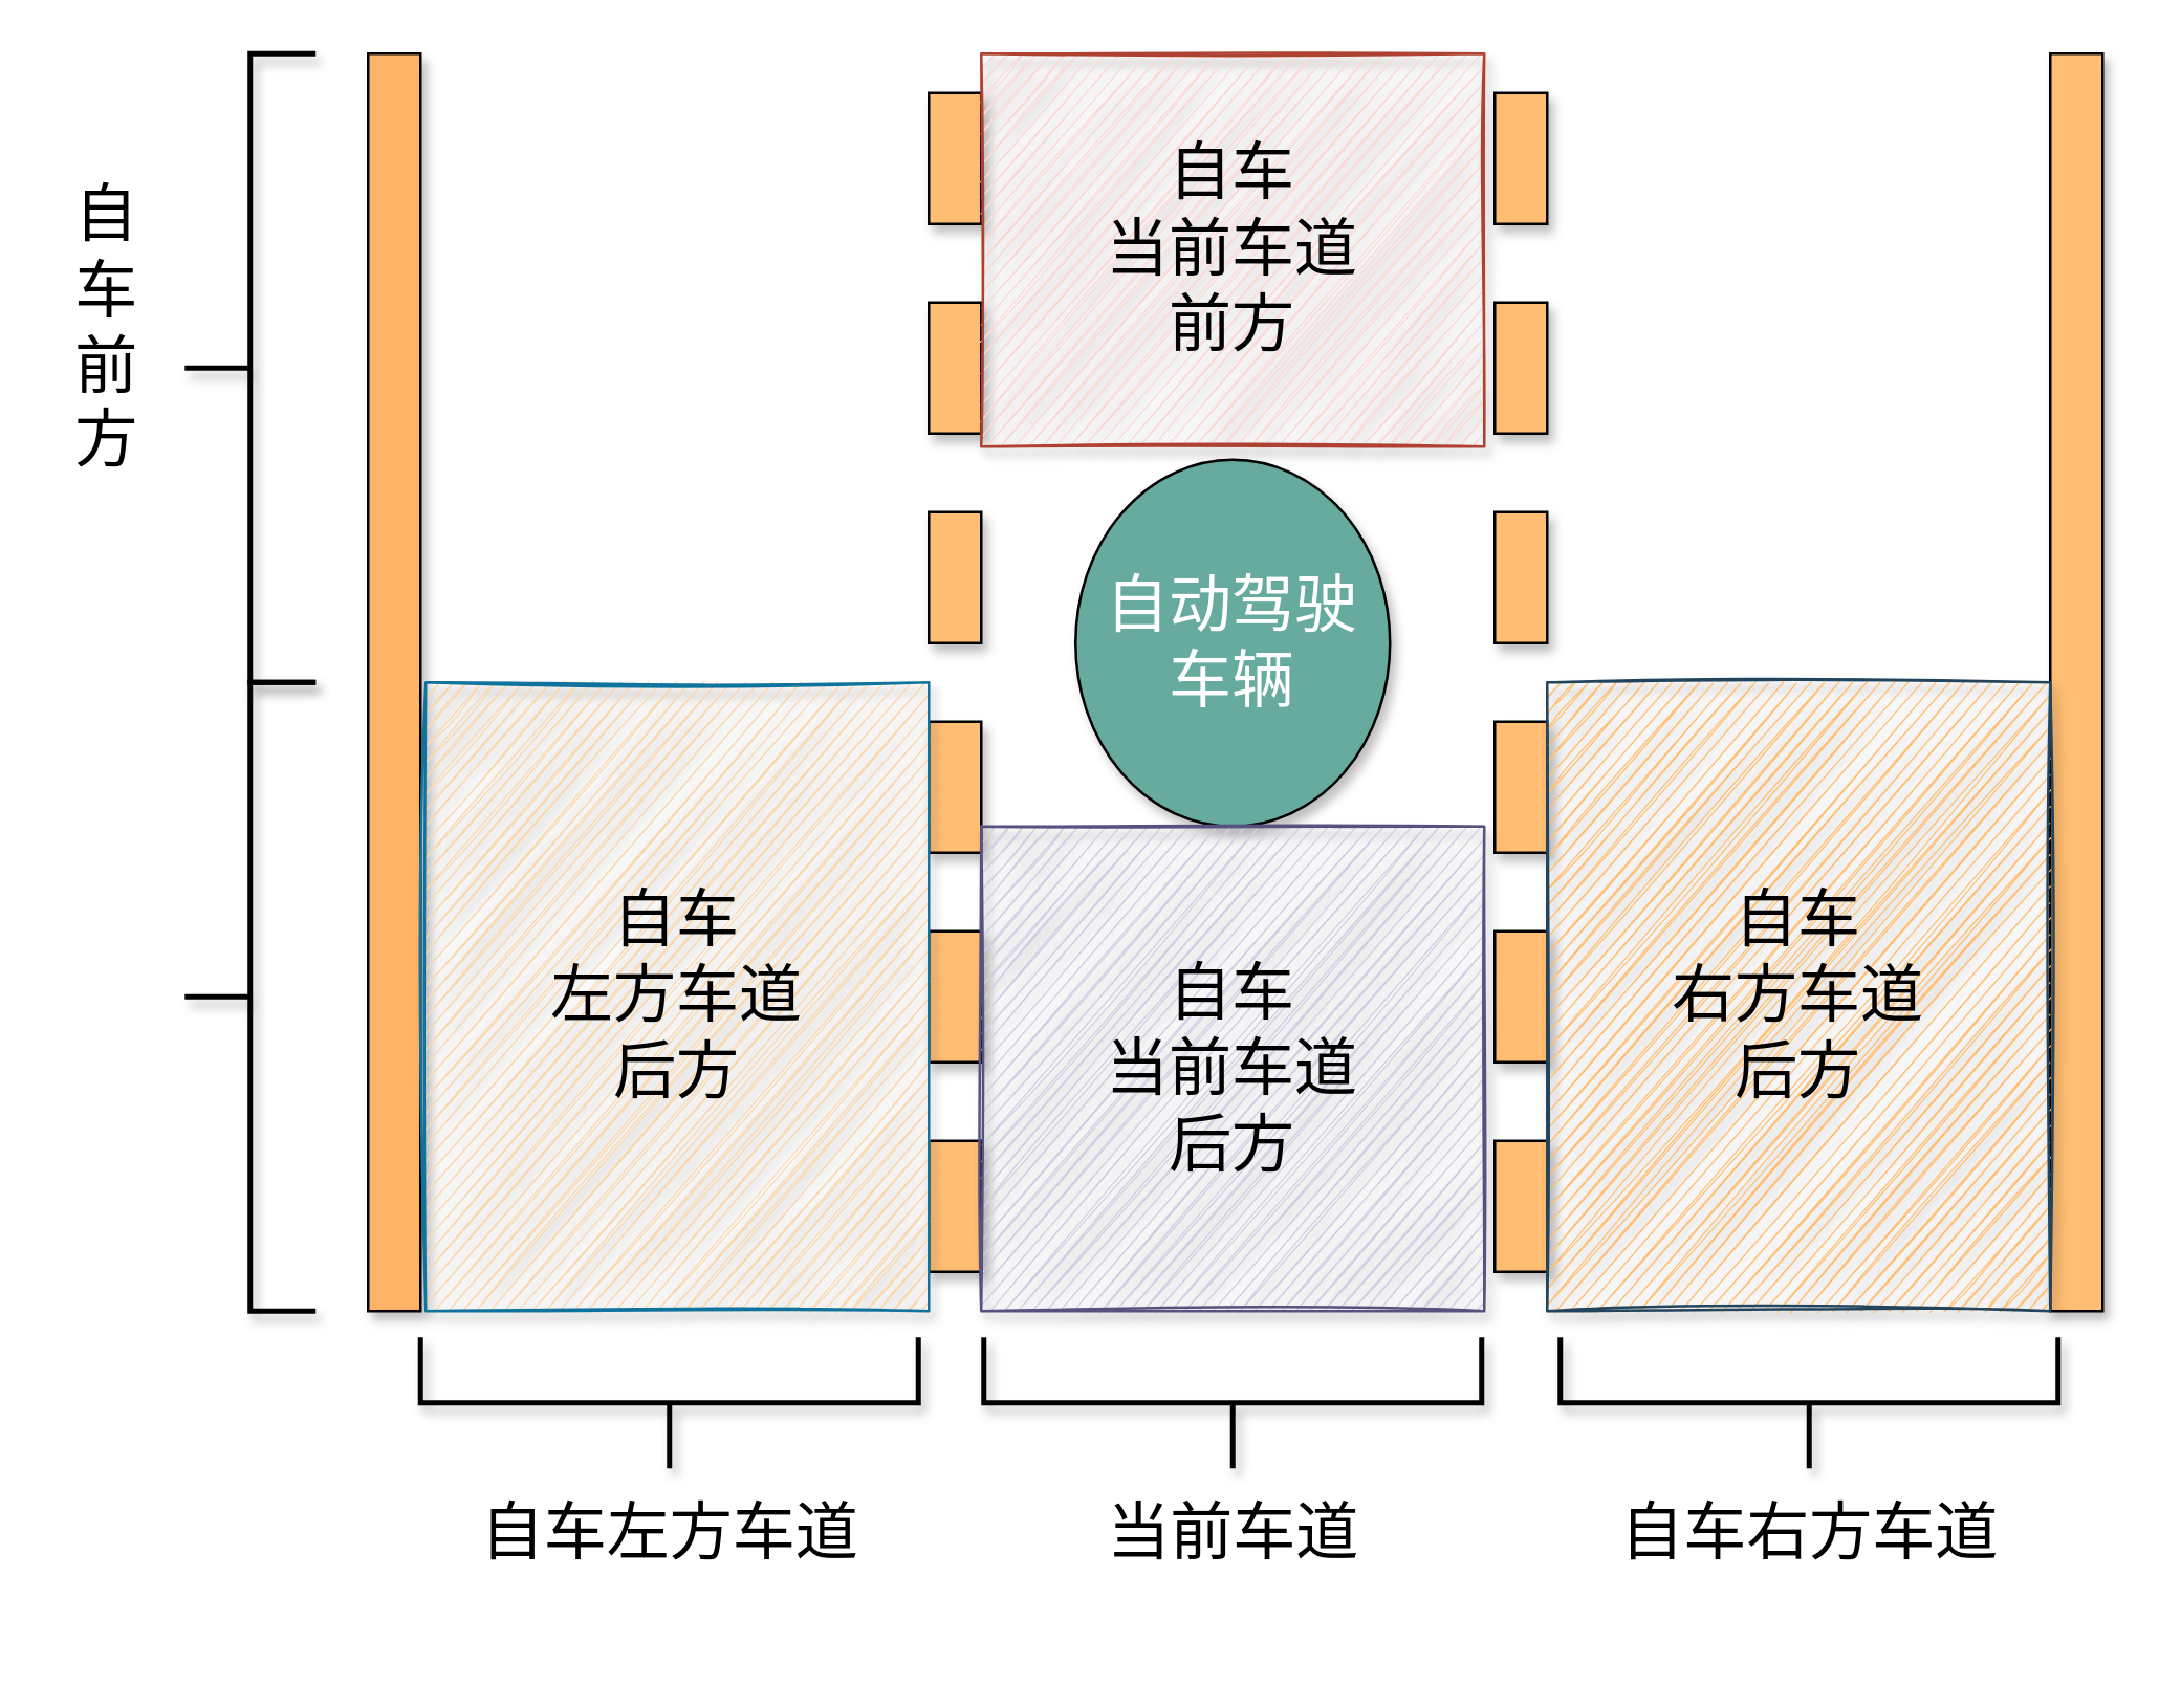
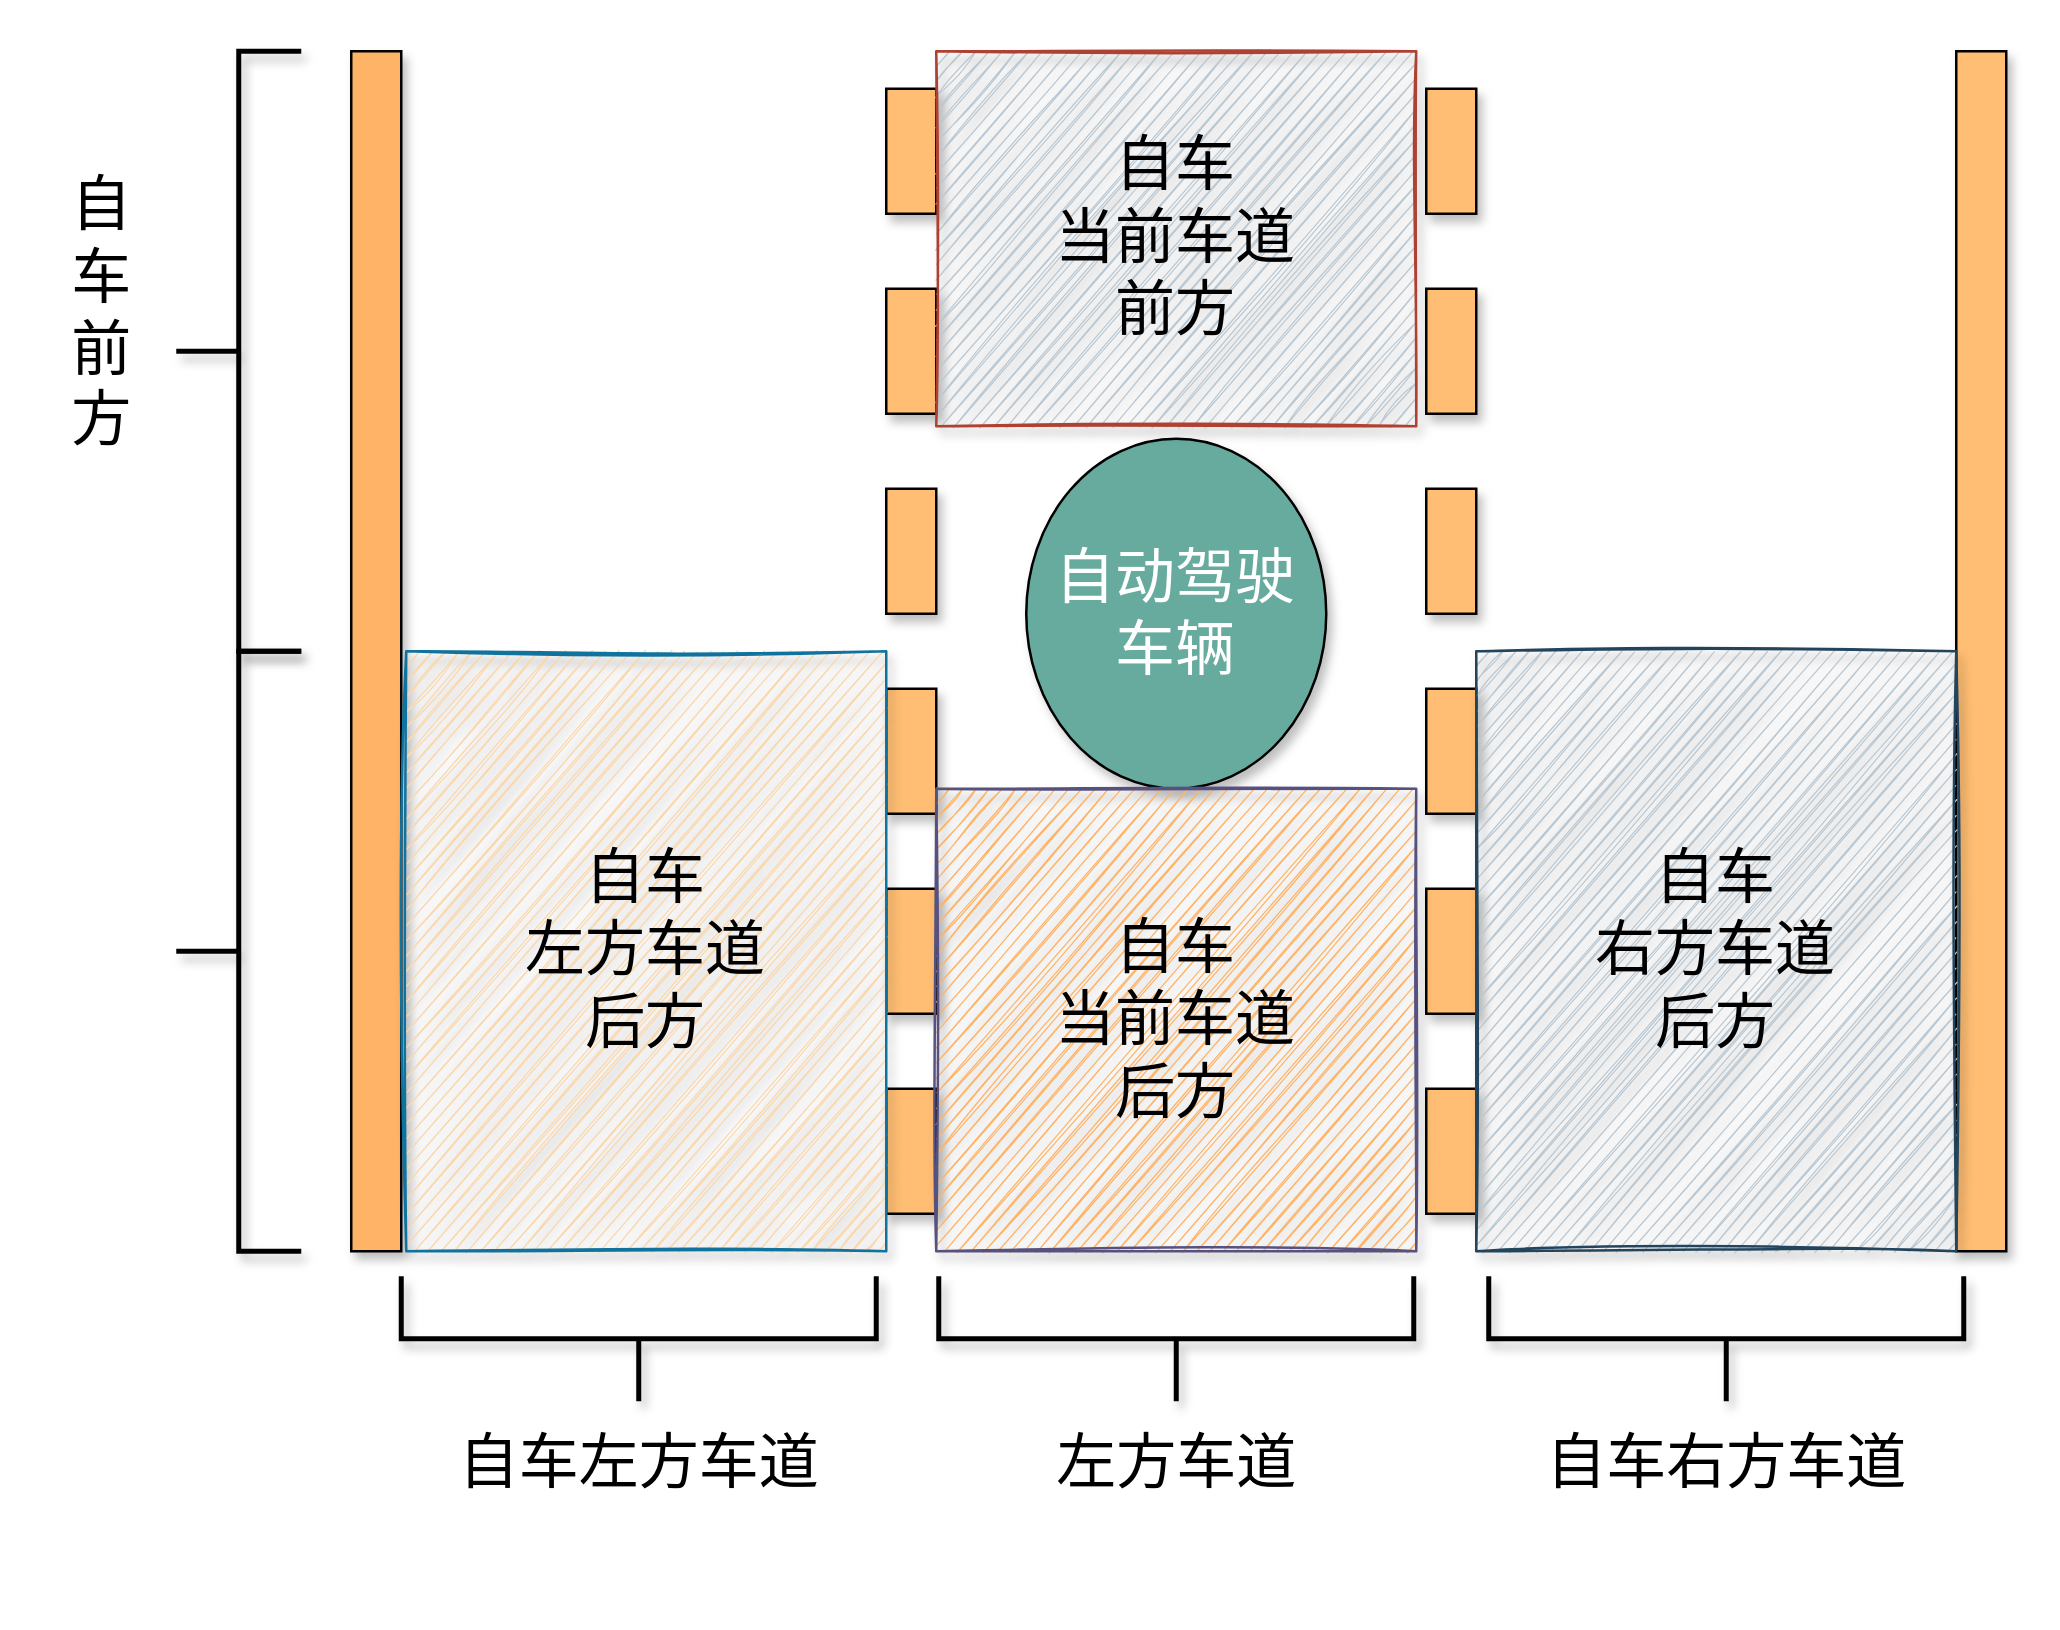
- <mxCell id="25" value="&lt;div&gt;自车&lt;br&gt;&lt;/div&gt;&lt;div&gt;当前车道&lt;/div&gt;&lt;div&gt;前方&lt;/div&gt;" style="rounded=0;whiteSpace=wrap;html=1;fontFamily=Helvetica;fontSize=24;strokeColor=#ae4132;fillColor=#fad9d5;glass=0;sketch=1;shadow=1;" vertex="1" parent="1"><mxGeometry x="374" y="20" width="192" height="150" as="geometry" /></mxCell>
+ <mxCell id="25" value="&lt;div&gt;自车&lt;br&gt;&lt;/div&gt;&lt;div&gt;当前车道&lt;/div&gt;&lt;div&gt;前方&lt;/div&gt;" style="rounded=0;whiteSpace=wrap;html=1;fontFamily=Helvetica;fontSize=24;strokeColor=#ae4132;fillColor=#bac8d3;glass=0;sketch=1;shadow=1;" vertex="1" parent="1"><mxGeometry x="374" y="20" width="192" height="150" as="geometry" /></mxCell>
- <mxCell id="23" value="&lt;div&gt;自车&lt;br&gt;&lt;/div&gt;&lt;div&gt;右方车道&lt;/div&gt;&lt;div&gt;后方&lt;/div&gt;" style="rounded=0;whiteSpace=wrap;html=1;fontFamily=Helvetica;fontSize=24;strokeColor=#23445d;fillColor=#ffbe73;glass=0;sketch=1;shadow=1;" vertex="1" parent="1"><mxGeometry x="590" y="260" width="192" height="240" as="geometry" /></mxCell>
+ <mxCell id="23" value="&lt;div&gt;自车&lt;br&gt;&lt;/div&gt;&lt;div&gt;右方车道&lt;/div&gt;&lt;div&gt;后方&lt;/div&gt;" style="rounded=0;whiteSpace=wrap;html=1;fontFamily=Helvetica;fontSize=24;strokeColor=#23445d;fillColor=#bac8d3;glass=0;sketch=1;shadow=1;" vertex="1" parent="1"><mxGeometry x="590" y="260" width="192" height="240" as="geometry" /></mxCell>
- <mxCell id="26" value="&lt;div&gt;自车&lt;br&gt;&lt;/div&gt;&lt;div&gt;当前车道&lt;/div&gt;&lt;div&gt;后方&lt;/div&gt;" style="rounded=0;whiteSpace=wrap;html=1;fontFamily=Helvetica;fontSize=24;strokeColor=#56517e;fillColor=#d0cee2;glass=0;sketch=1;shadow=1;" vertex="1" parent="1"><mxGeometry x="374" y="315" width="192" height="185" as="geometry" /></mxCell>
+ <mxCell id="26" value="&lt;div&gt;自车&lt;br&gt;&lt;/div&gt;&lt;div&gt;当前车道&lt;/div&gt;&lt;div&gt;后方&lt;/div&gt;" style="rounded=0;whiteSpace=wrap;html=1;fontFamily=Helvetica;fontSize=24;strokeColor=#56517e;fillColor=#ffb366;glass=0;sketch=1;shadow=1;" vertex="1" parent="1"><mxGeometry x="374" y="315" width="192" height="185" as="geometry" /></mxCell>
- <mxCell id="20" value="当前车道" style="text;html=1;align=center;verticalAlign=middle;resizable=0;points=[];autosize=1;strokeColor=none;fillColor=none;fontSize=24;fontFamily=Helvetica;fontColor=#000000;shadow=1;" parent="1" vertex="1"><mxGeometry x="415" y="570" width="110" height="30" as="geometry" /></mxCell>
+ <mxCell id="20" value="左方车道" style="text;html=1;align=center;verticalAlign=middle;resizable=0;points=[];autosize=1;strokeColor=none;fillColor=none;fontSize=24;fontFamily=Helvetica;fontColor=#000000;shadow=1;" parent="1" vertex="1"><mxGeometry x="415" y="570" width="110" height="30" as="geometry" /></mxCell>
